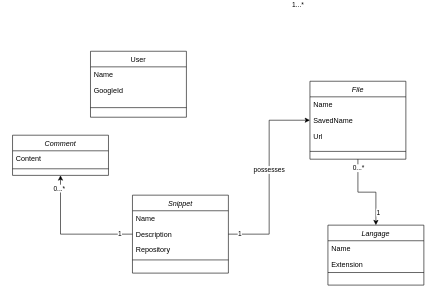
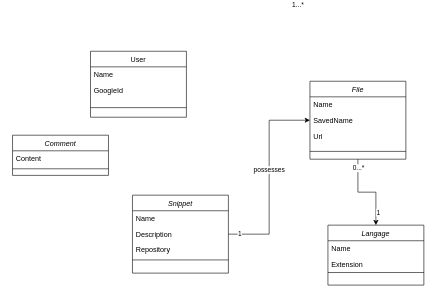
- <mxCell id="30" style="edgeStyle=orthogonalEdgeStyle;rounded=0;orthogonalLoop=1;jettySize=auto;html=1;entryX=0.5;entryY=1;entryDx=0;entryDy=0;" edge="1" parent="1" source="4" target="27"><mxGeometry relative="1" as="geometry" /></mxCell>
- <mxCell id="31" value="0...*" style="edgeLabel;html=1;align=center;verticalAlign=middle;resizable=0;points=[];" vertex="1" connectable="0" parent="30"><mxGeometry x="0.807" y="3" relative="1" as="geometry"><mxPoint as="offset" /></mxGeometry></mxCell>
- <mxCell id="32" value="1" style="edgeLabel;html=1;align=center;verticalAlign=middle;resizable=0;points=[];" vertex="1" connectable="0" parent="30"><mxGeometry x="-0.798" y="-1" relative="1" as="geometry"><mxPoint as="offset" /></mxGeometry></mxCell>
